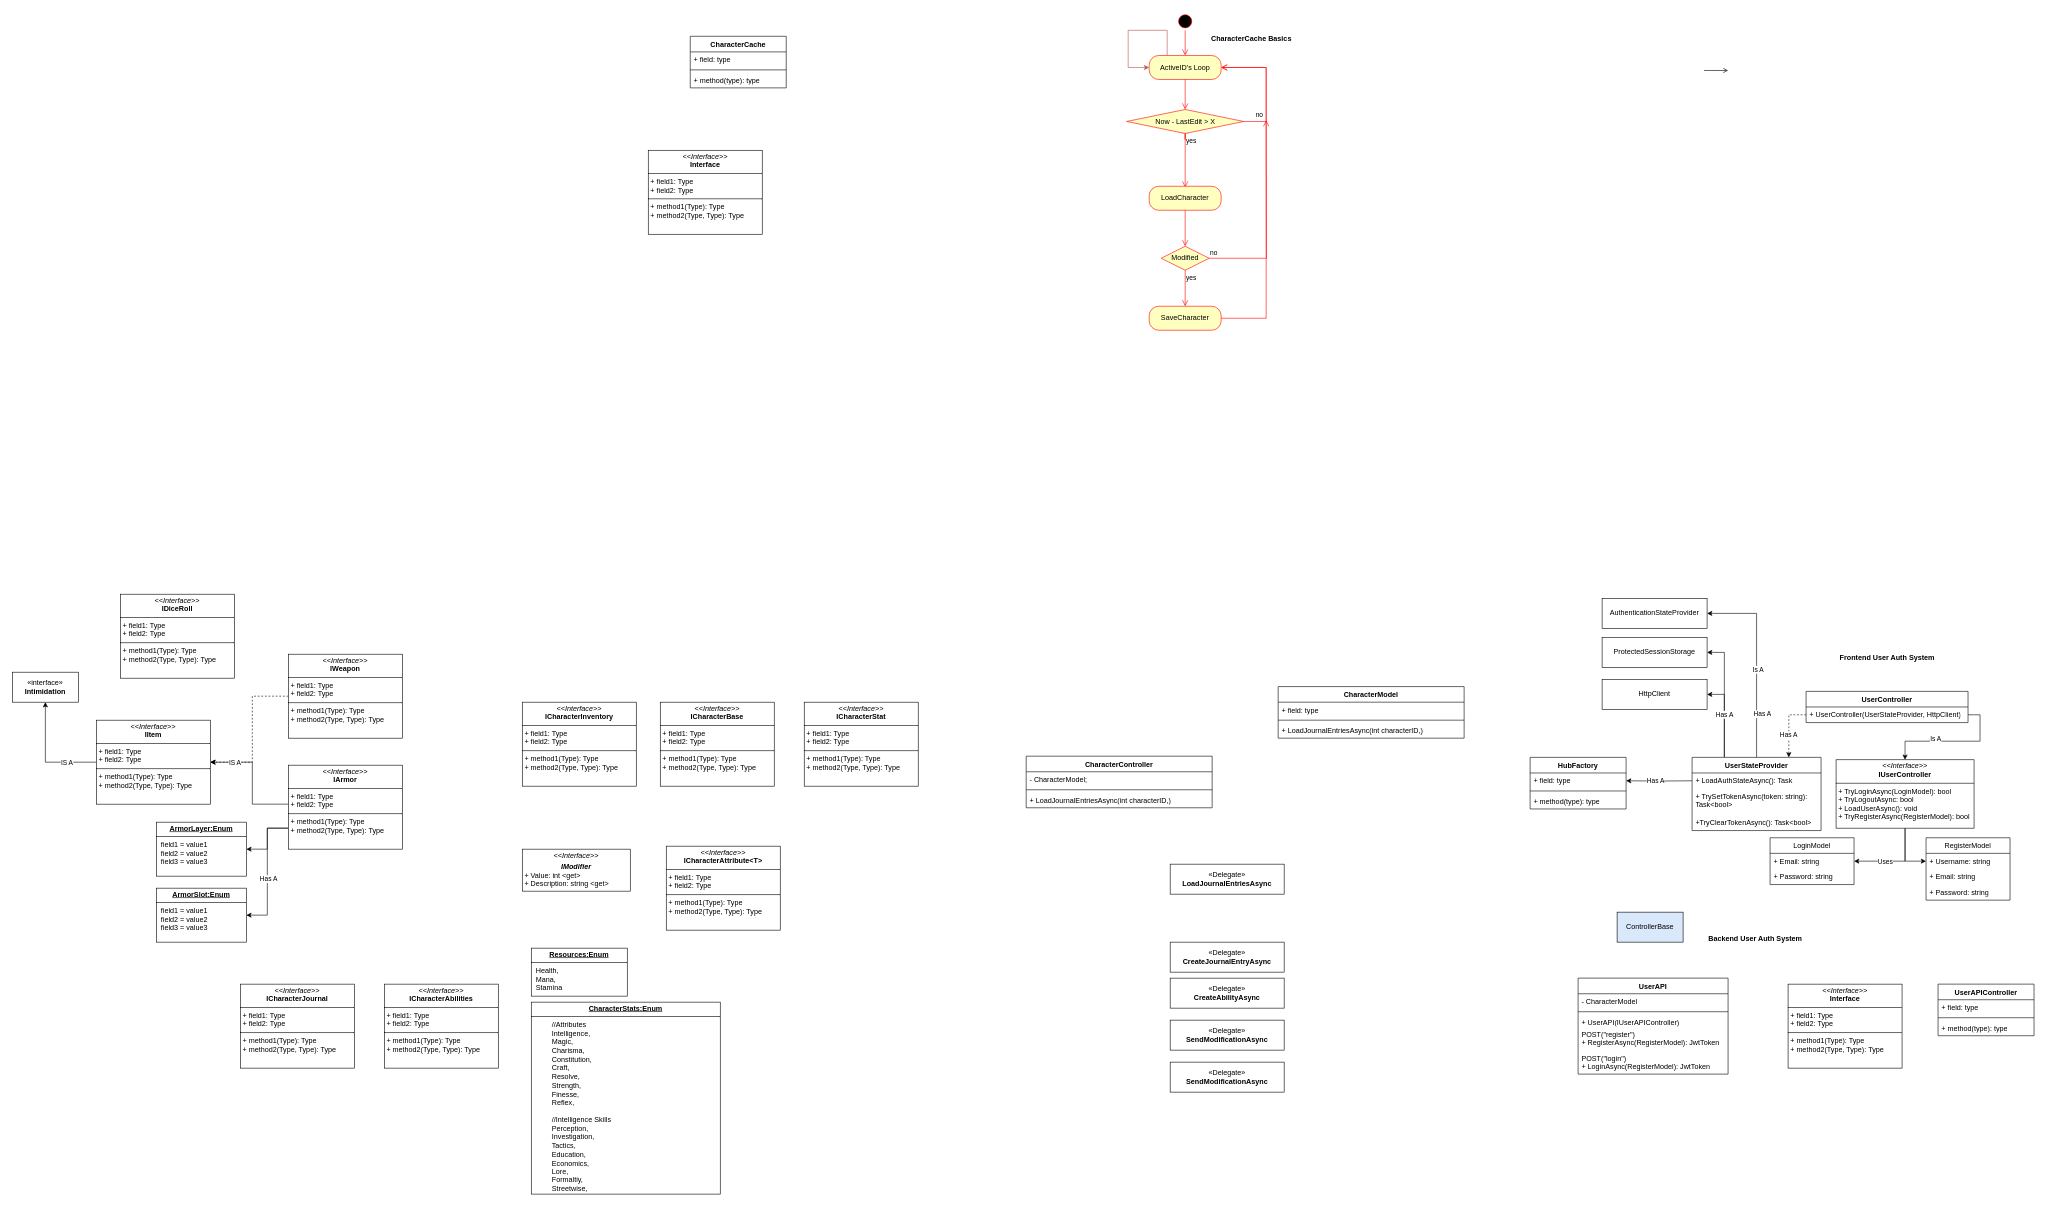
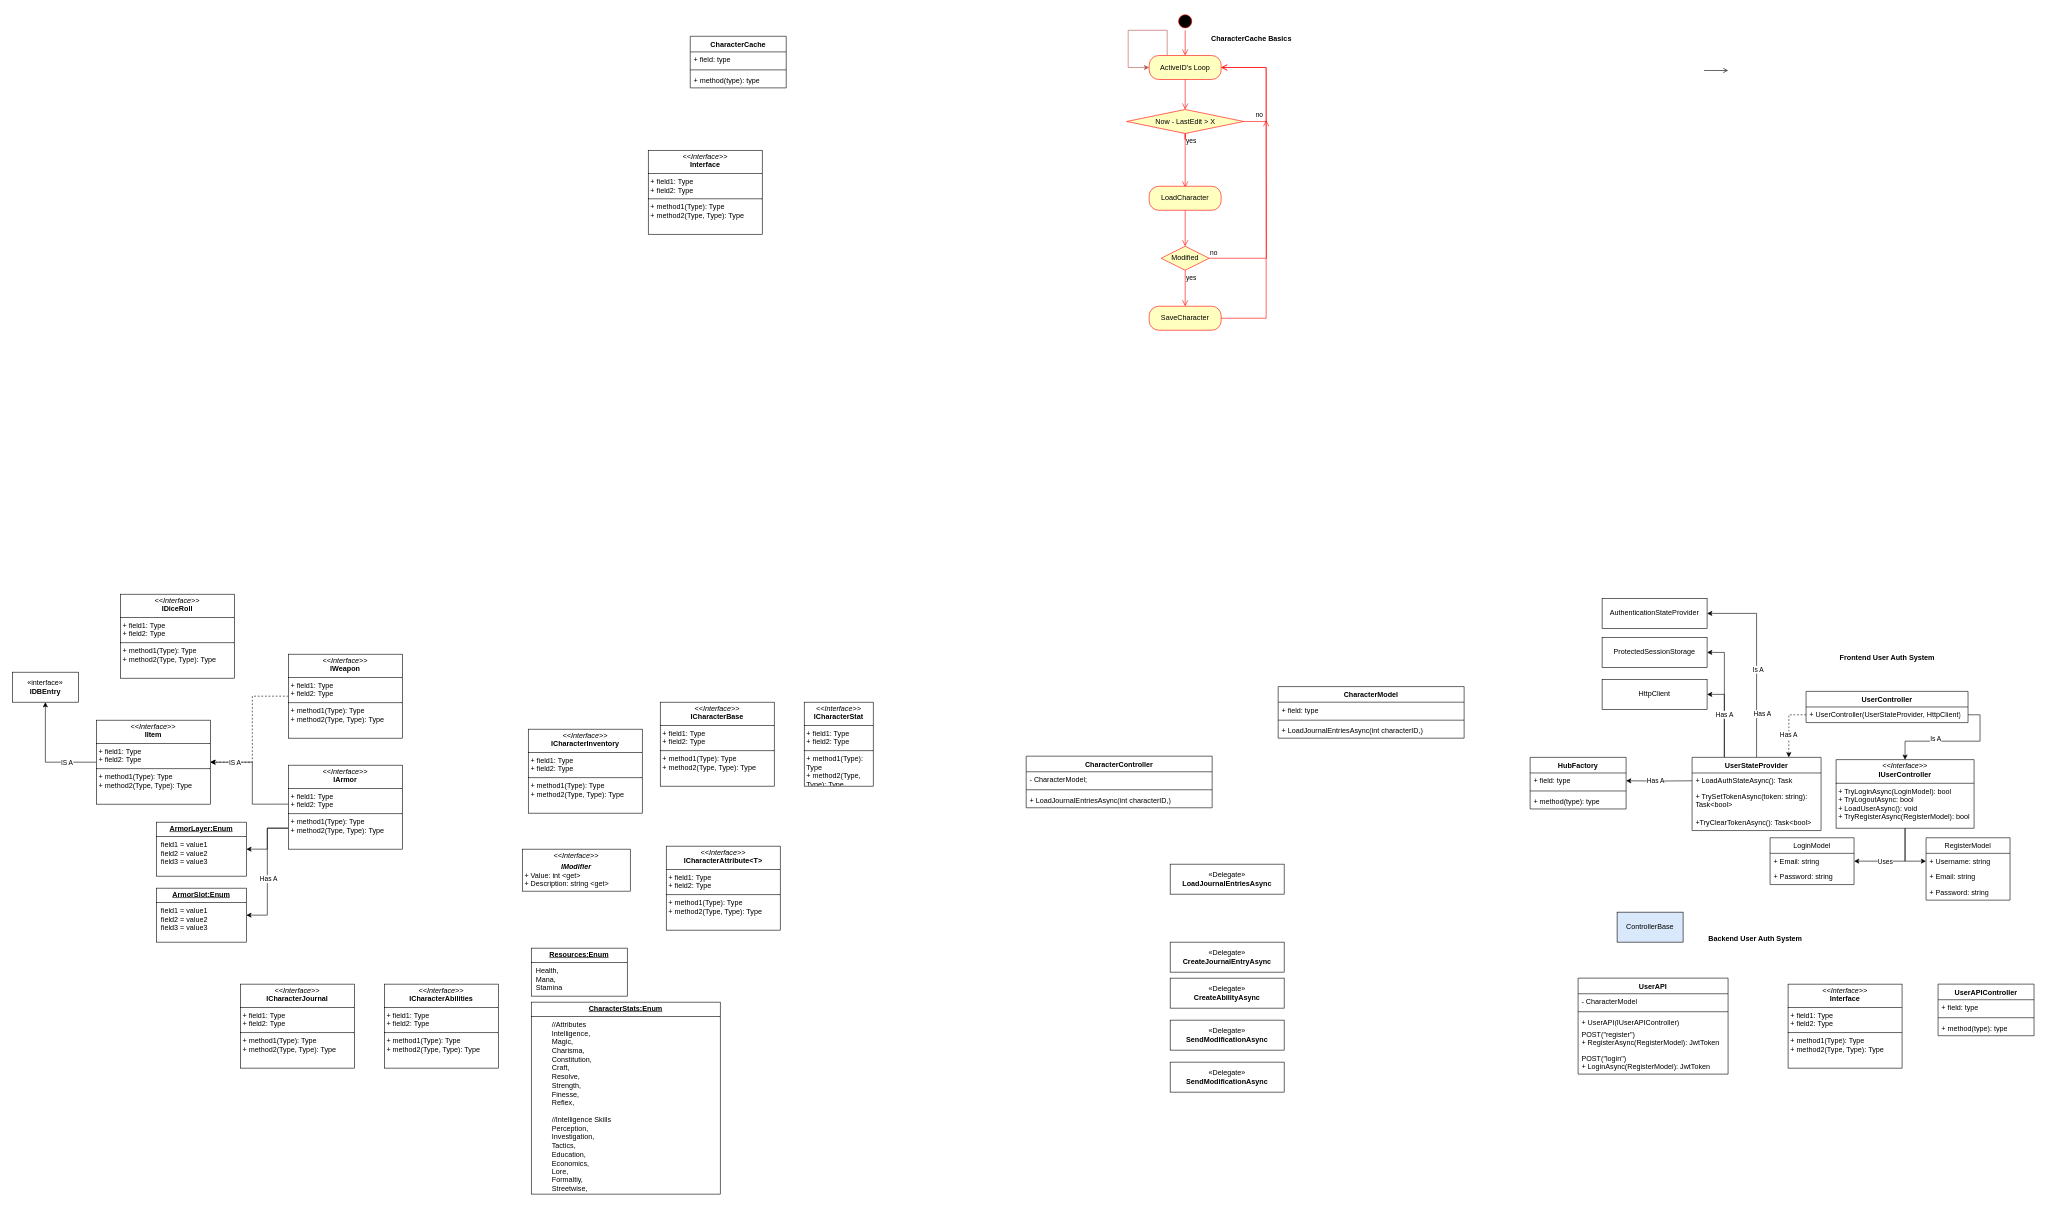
- <mxCell id="2" value="«interface»&lt;br&gt;&lt;b&gt;Intimidation&lt;/b&gt;" style="html=1;whiteSpace=wrap;" parent="1" vertex="1"><mxGeometry x="20" y="1120" width="110" height="50" as="geometry" /></mxCell>
+ <mxCell id="2" value="«interface»&lt;br&gt;&lt;b&gt;IDBEntry&lt;/b&gt;" style="html=1;whiteSpace=wrap;" parent="1" vertex="1"><mxGeometry x="20" y="1120" width="110" height="50" as="geometry" /></mxCell>
- <mxCell id="20" value="&lt;p style=&quot;margin:0px;margin-top:4px;text-align:center;&quot;&gt;&lt;i&gt;&amp;lt;&amp;lt;Interface&amp;gt;&amp;gt;&lt;/i&gt;&lt;br&gt;&lt;b&gt;ICharacterInventory&lt;/b&gt;&lt;/p&gt;&lt;hr size=&quot;1&quot; style=&quot;border-style:solid;&quot;&gt;&lt;p style=&quot;margin:0px;margin-left:4px;&quot;&gt;+ field1: Type&lt;br&gt;+ field2: Type&lt;/p&gt;&lt;hr size=&quot;1&quot; style=&quot;border-style:solid;&quot;&gt;&lt;p style=&quot;margin:0px;margin-left:4px;&quot;&gt;+ method1(Type): Type&lt;br&gt;+ method2(Type, Type): Type&lt;/p&gt;" style="verticalAlign=top;align=left;overflow=fill;html=1;whiteSpace=wrap;" parent="1" vertex="1"><mxGeometry x="870" y="1170" width="190" height="140" as="geometry" /></mxCell>
+ <mxCell id="20" value="&lt;p style=&quot;margin:0px;margin-top:4px;text-align:center;&quot;&gt;&lt;i&gt;&amp;lt;&amp;lt;Interface&amp;gt;&amp;gt;&lt;/i&gt;&lt;br&gt;&lt;b&gt;ICharacterInventory&lt;/b&gt;&lt;/p&gt;&lt;hr size=&quot;1&quot; style=&quot;border-style:solid;&quot;&gt;&lt;p style=&quot;margin:0px;margin-left:4px;&quot;&gt;+ field1: Type&lt;br&gt;+ field2: Type&lt;/p&gt;&lt;hr size=&quot;1&quot; style=&quot;border-style:solid;&quot;&gt;&lt;p style=&quot;margin:0px;margin-left:4px;&quot;&gt;+ method1(Type): Type&lt;br&gt;+ method2(Type, Type): Type&lt;/p&gt;" style="verticalAlign=top;align=left;overflow=fill;html=1;whiteSpace=wrap;" parent="1" vertex="1"><mxGeometry x="880" y="1215" width="190" height="140" as="geometry" /></mxCell>
- <mxCell id="21" value="&lt;p style=&quot;margin:0px;margin-top:4px;text-align:center;&quot;&gt;&lt;i&gt;&amp;lt;&amp;lt;Interface&amp;gt;&amp;gt;&lt;/i&gt;&lt;br&gt;&lt;b&gt;ICharacterStat&lt;/b&gt;&lt;/p&gt;&lt;hr size=&quot;1&quot; style=&quot;border-style:solid;&quot;&gt;&lt;p style=&quot;margin:0px;margin-left:4px;&quot;&gt;+ field1: Type&lt;br&gt;+ field2: Type&lt;/p&gt;&lt;hr size=&quot;1&quot; style=&quot;border-style:solid;&quot;&gt;&lt;p style=&quot;margin:0px;margin-left:4px;&quot;&gt;+ method1(Type): Type&lt;br&gt;+ method2(Type, Type): Type&lt;/p&gt;" style="verticalAlign=top;align=left;overflow=fill;html=1;whiteSpace=wrap;" parent="1" vertex="1"><mxGeometry x="1340" y="1170" width="190" height="140" as="geometry" /></mxCell>
+ <mxCell id="21" value="&lt;p style=&quot;margin:0px;margin-top:4px;text-align:center;&quot;&gt;&lt;i&gt;&amp;lt;&amp;lt;Interface&amp;gt;&amp;gt;&lt;/i&gt;&lt;br&gt;&lt;b&gt;ICharacterStat&lt;/b&gt;&lt;/p&gt;&lt;hr size=&quot;1&quot; style=&quot;border-style:solid;&quot;&gt;&lt;p style=&quot;margin:0px;margin-left:4px;&quot;&gt;+ field1: Type&lt;br&gt;+ field2: Type&lt;/p&gt;&lt;hr size=&quot;1&quot; style=&quot;border-style:solid;&quot;&gt;&lt;p style=&quot;margin:0px;margin-left:4px;&quot;&gt;+ method1(Type): Type&lt;br&gt;+ method2(Type, Type): Type&lt;/p&gt;" style="verticalAlign=top;align=left;overflow=fill;html=1;whiteSpace=wrap;" parent="1" vertex="1"><mxGeometry x="1340" y="1170" width="115" height="140" as="geometry" /></mxCell>
